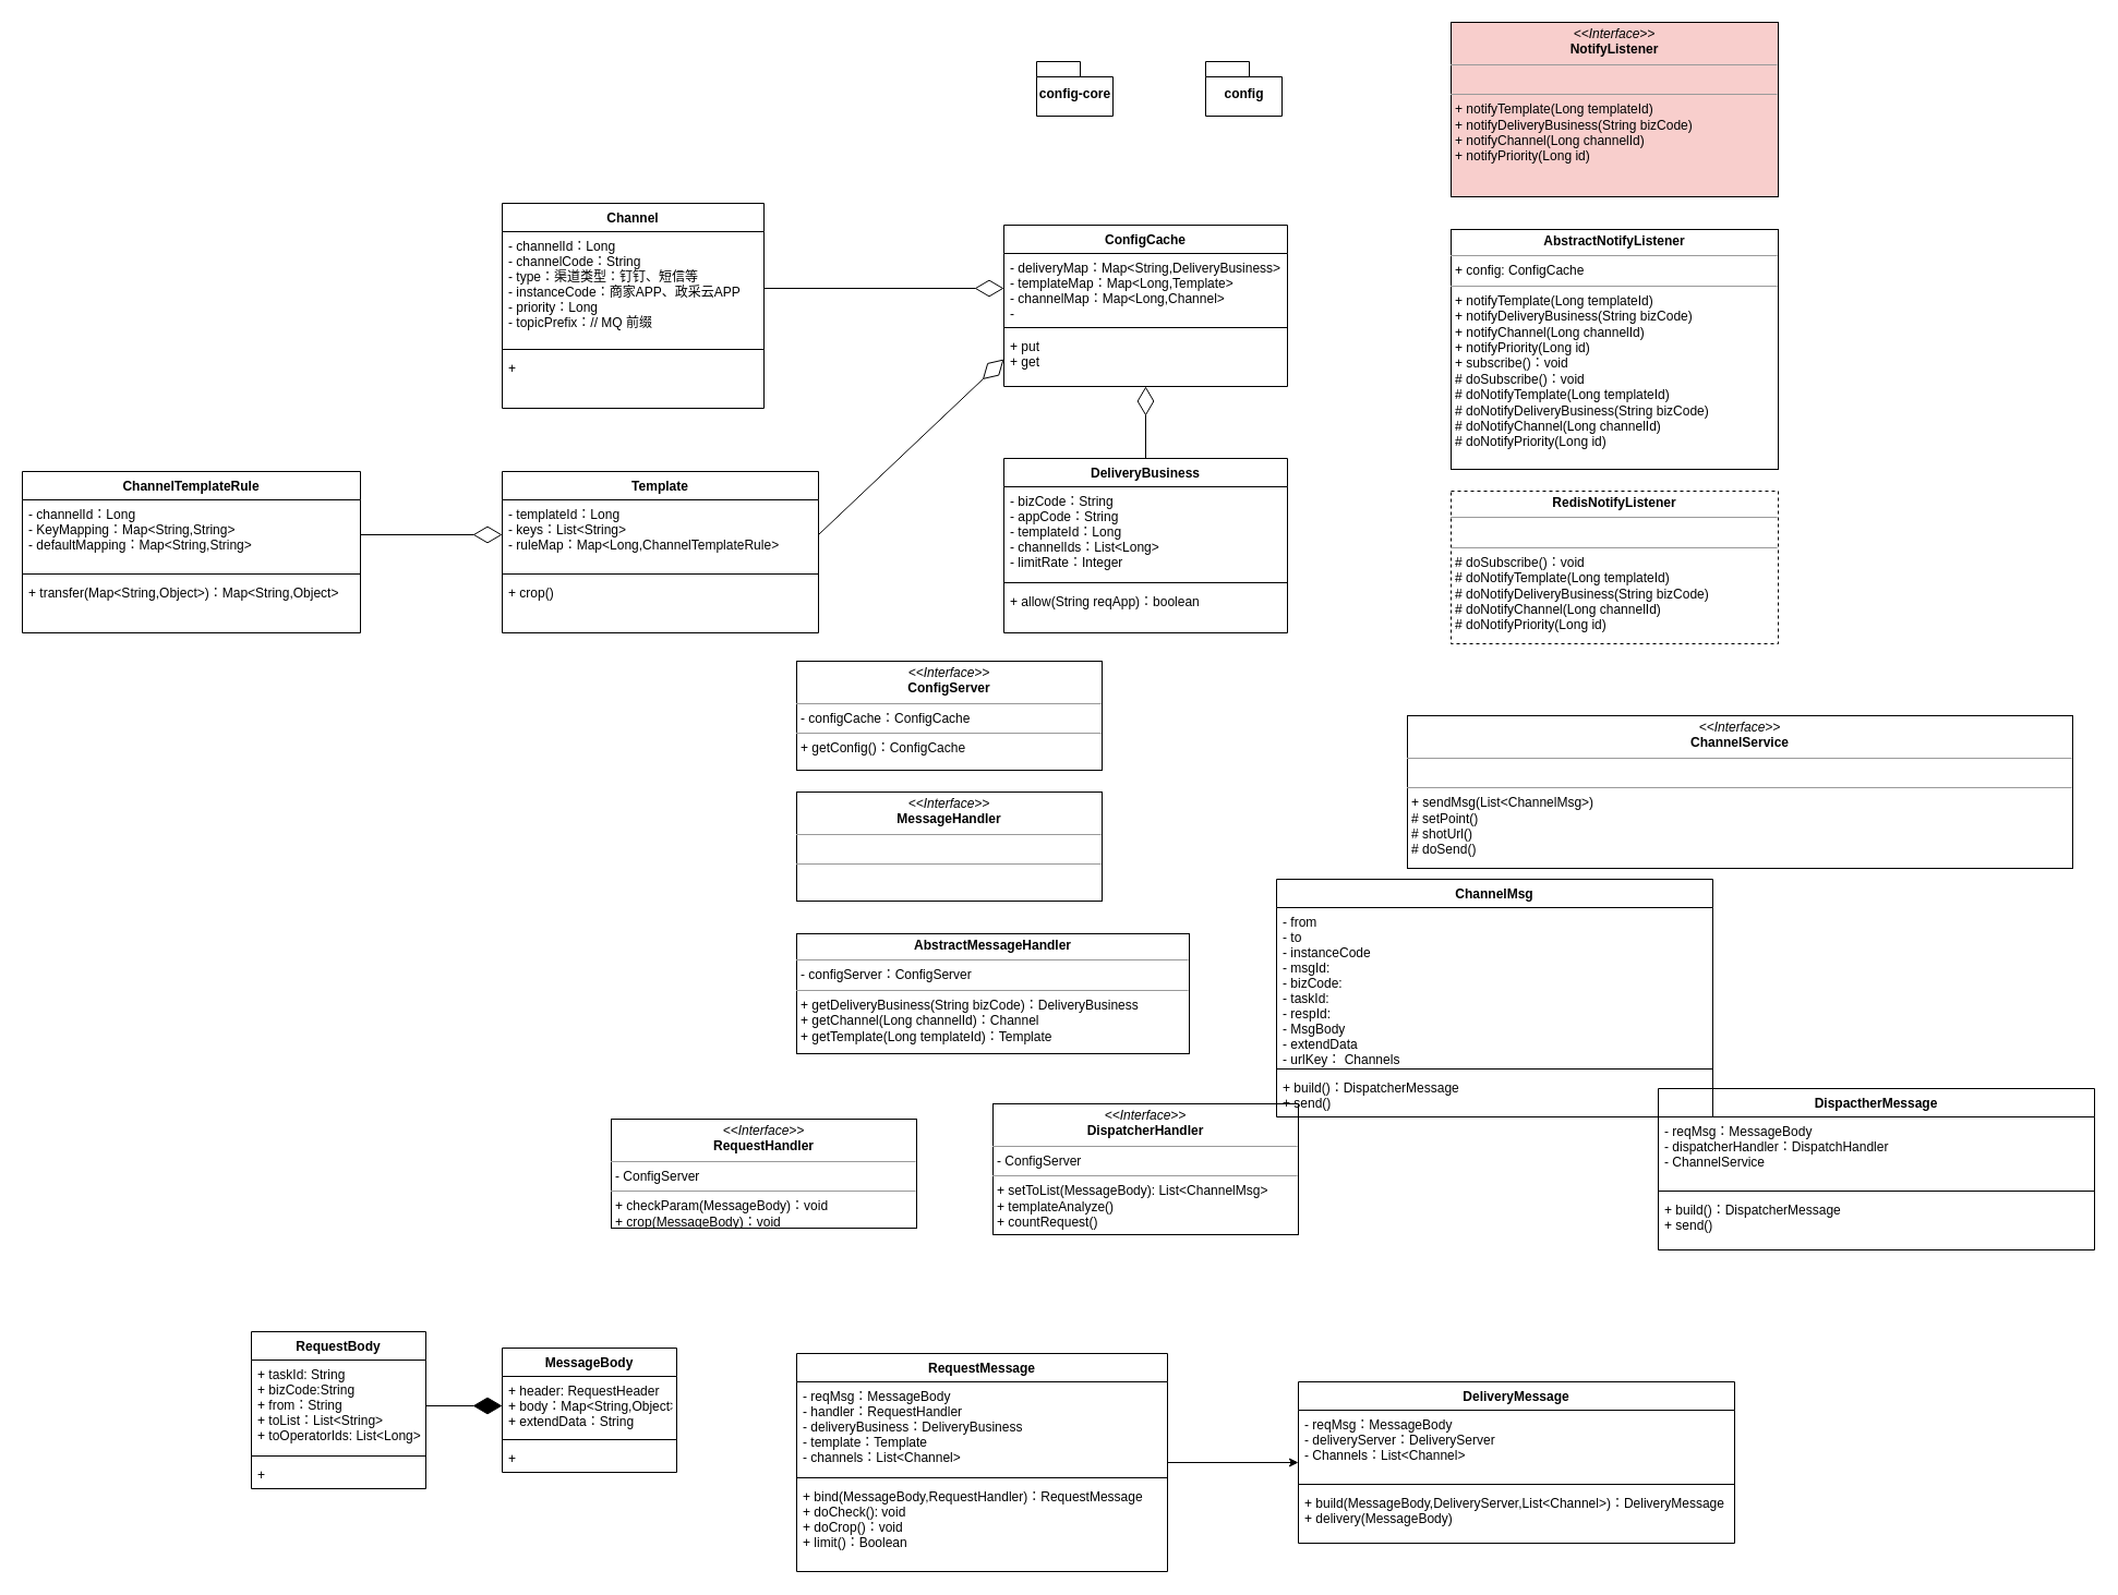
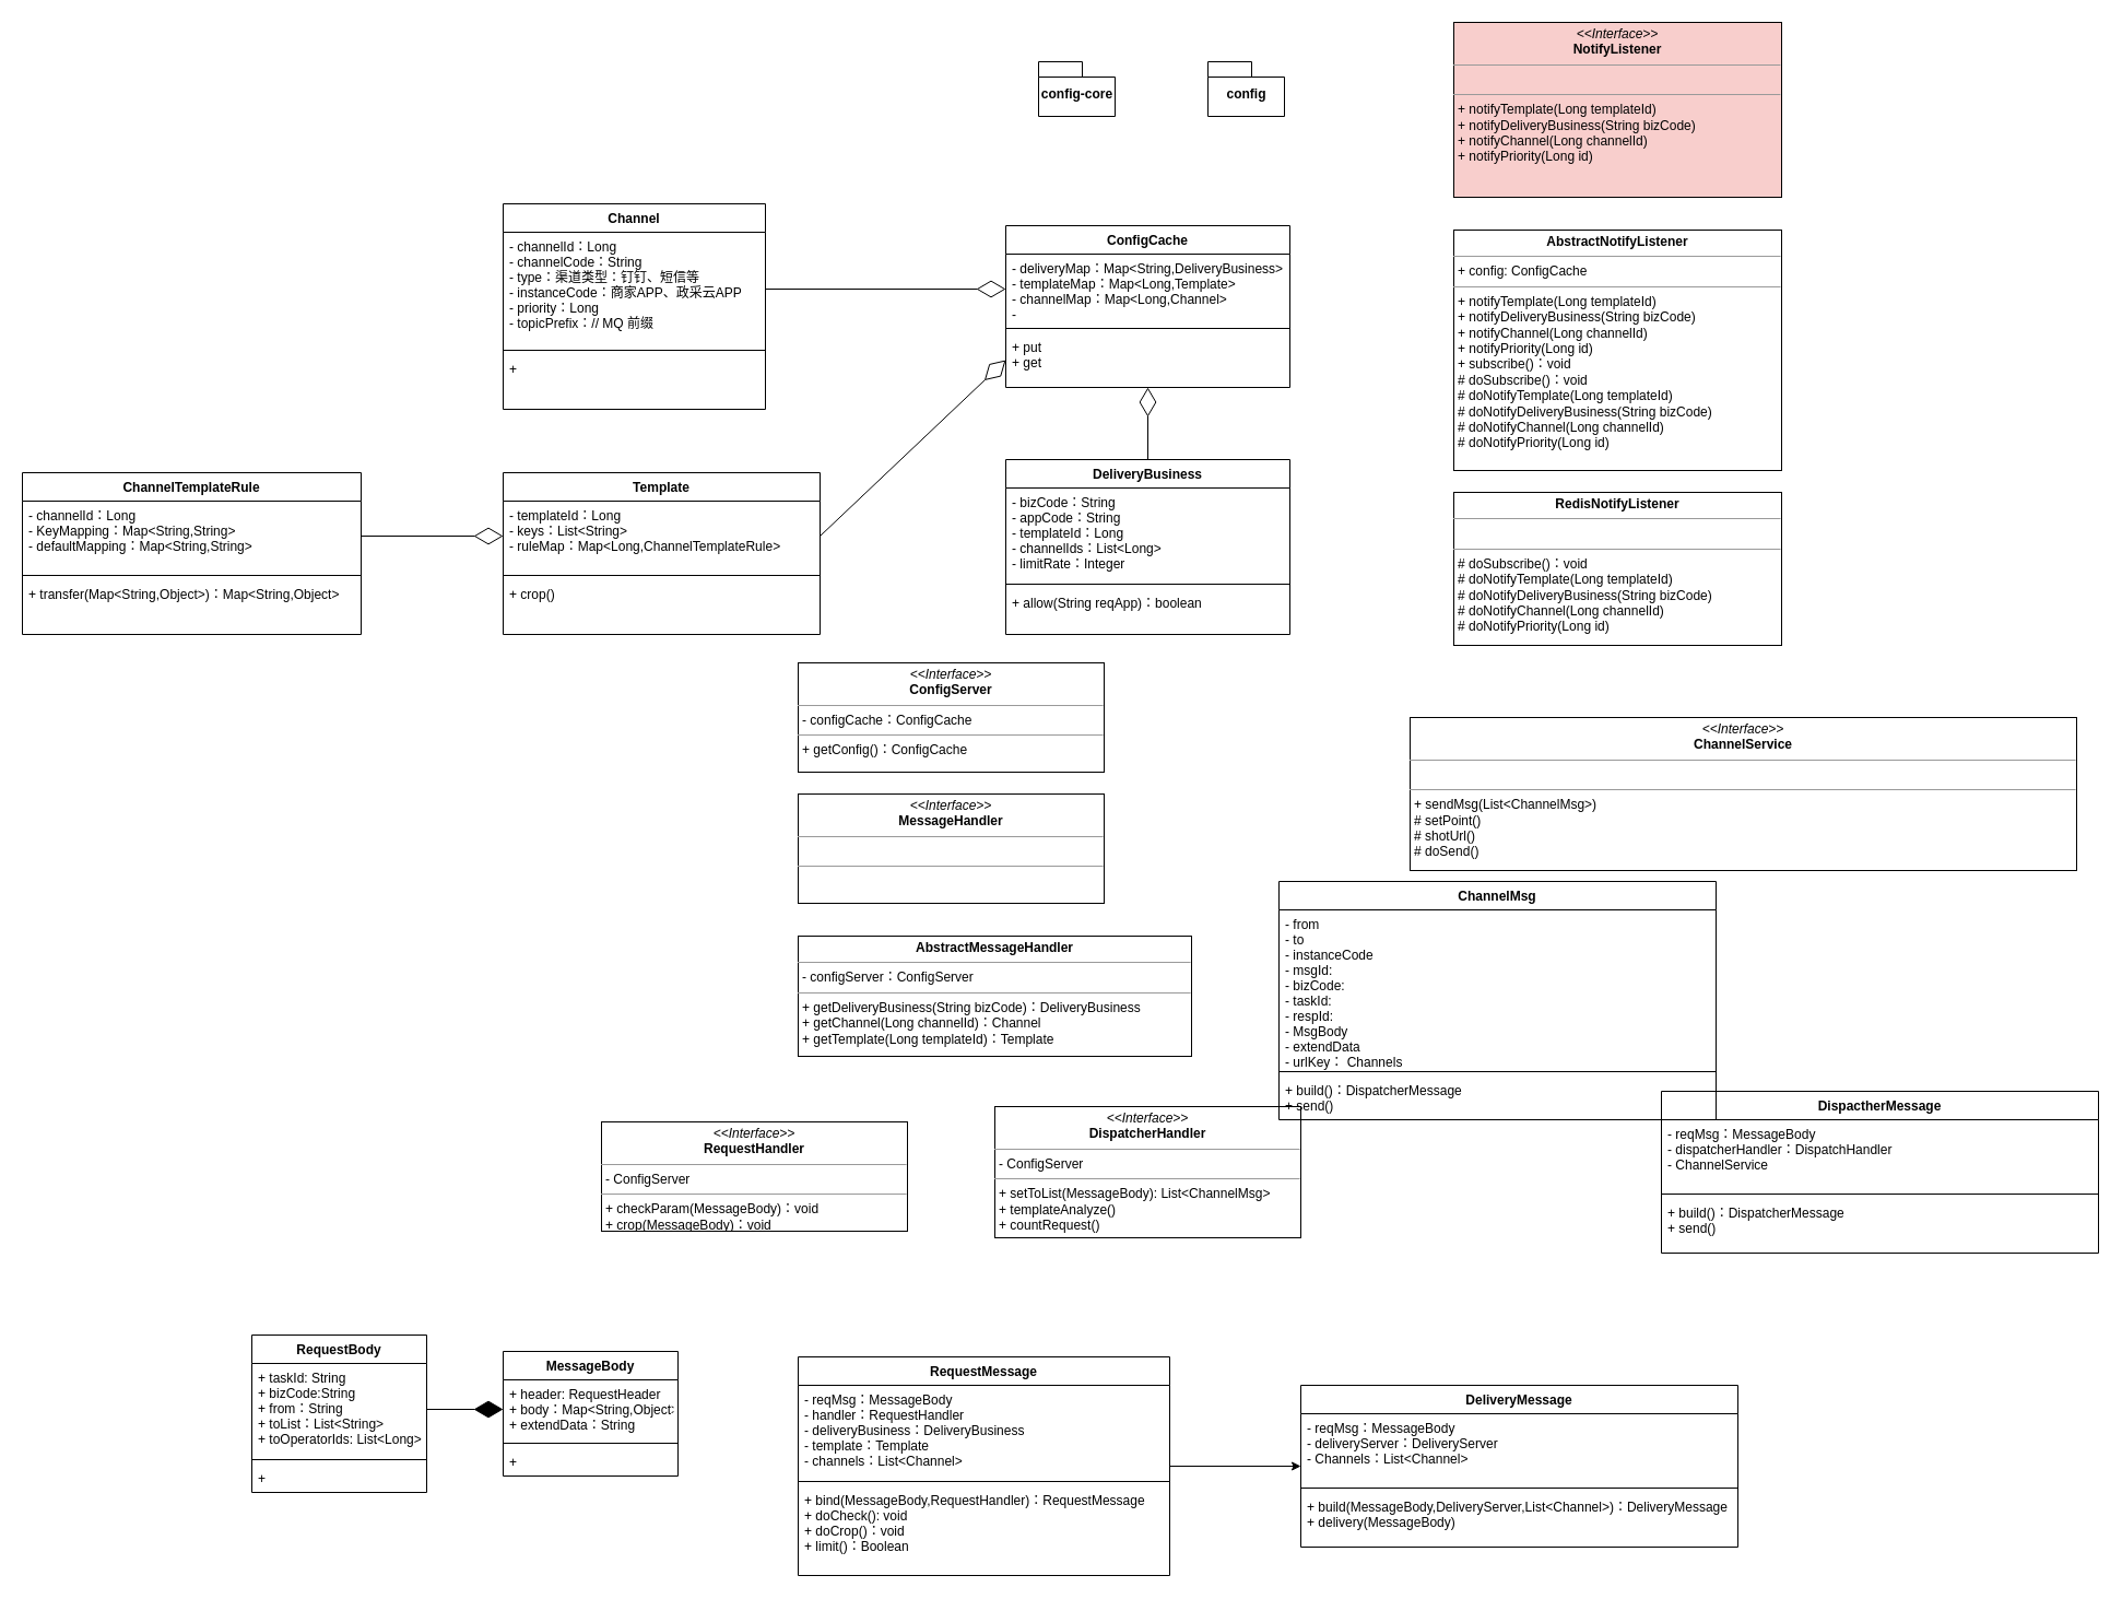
- <mxCell id="26" value="&lt;p style=&quot;margin: 0px ; margin-top: 4px ; text-align: center&quot;&gt;&lt;b&gt;RedisNotifyListener&lt;/b&gt;&lt;/p&gt;&lt;hr size=&quot;1&quot;&gt;&lt;p style=&quot;margin: 0px ; margin-left: 4px&quot;&gt;&lt;br&gt;&lt;/p&gt;&lt;hr size=&quot;1&quot;&gt;&lt;p style=&quot;margin: 0px 0px 0px 4px&quot;&gt;&lt;span&gt;# doSubscribe()：void&lt;/span&gt;&lt;br&gt;&lt;/p&gt;&lt;p style=&quot;margin: 0px 0px 0px 4px&quot;&gt;# doNotifyTemplate(Long templateId)&lt;/p&gt;&lt;p style=&quot;margin: 0px 0px 0px 4px&quot;&gt;# doNotifyDeliveryBusiness(String bizCode)&lt;/p&gt;&lt;p style=&quot;margin: 0px 0px 0px 4px&quot;&gt;# doNotifyChannel(Long channelId)&lt;/p&gt;&lt;p style=&quot;margin: 0px 0px 0px 4px&quot;&gt;# doNotifyPriority(Long id)&lt;/p&gt;" style="verticalAlign=top;align=left;overflow=fill;fontSize=12;fontFamily=Helvetica;html=1;dashed=1;" vertex="1" parent="1"><mxGeometry x="1330" y="450" width="300" height="140" as="geometry" /></mxCell>
+ <mxCell id="26" value="&lt;p style=&quot;margin: 0px ; margin-top: 4px ; text-align: center&quot;&gt;&lt;b&gt;RedisNotifyListener&lt;/b&gt;&lt;/p&gt;&lt;hr size=&quot;1&quot;&gt;&lt;p style=&quot;margin: 0px ; margin-left: 4px&quot;&gt;&lt;br&gt;&lt;/p&gt;&lt;hr size=&quot;1&quot;&gt;&lt;p style=&quot;margin: 0px 0px 0px 4px&quot;&gt;&lt;span&gt;# doSubscribe()：void&lt;/span&gt;&lt;br&gt;&lt;/p&gt;&lt;p style=&quot;margin: 0px 0px 0px 4px&quot;&gt;# doNotifyTemplate(Long templateId)&lt;/p&gt;&lt;p style=&quot;margin: 0px 0px 0px 4px&quot;&gt;# doNotifyDeliveryBusiness(String bizCode)&lt;/p&gt;&lt;p style=&quot;margin: 0px 0px 0px 4px&quot;&gt;# doNotifyChannel(Long channelId)&lt;/p&gt;&lt;p style=&quot;margin: 0px 0px 0px 4px&quot;&gt;# doNotifyPriority(Long id)&lt;/p&gt;" style="verticalAlign=top;align=left;overflow=fill;fontSize=12;fontFamily=Helvetica;html=1;" vertex="1" parent="1"><mxGeometry x="1330" y="450" width="300" height="140" as="geometry" /></mxCell>
- <mxCell id="47" value="&lt;p style=&quot;margin: 0px ; margin-top: 4px ; text-align: center&quot;&gt;&lt;i&gt;&amp;lt;&amp;lt;Interface&amp;gt;&amp;gt;&lt;/i&gt;&lt;br&gt;&lt;b&gt;Request&lt;/b&gt;&lt;b&gt;Handler&lt;/b&gt;&lt;/p&gt;&lt;hr size=&quot;1&quot;&gt;&lt;p style=&quot;margin: 0px ; margin-left: 4px&quot;&gt;- ConfigServer&lt;/p&gt;&lt;hr size=&quot;1&quot;&gt;&lt;p style=&quot;margin: 0px ; margin-left: 4px&quot;&gt;+ checkParam(MessageBody)：void&lt;/p&gt;&lt;p style=&quot;margin: 0px ; margin-left: 4px&quot;&gt;+ crop(MessageBody)：void&lt;/p&gt;" style="verticalAlign=top;align=left;overflow=fill;fontSize=12;fontFamily=Helvetica;html=1;" vertex="1" parent="1"><mxGeometry x="560" y="1026" width="280" height="100" as="geometry" /></mxCell>
+ <mxCell id="47" value="&lt;p style=&quot;margin: 0px ; margin-top: 4px ; text-align: center&quot;&gt;&lt;i&gt;&amp;lt;&amp;lt;Interface&amp;gt;&amp;gt;&lt;/i&gt;&lt;br&gt;&lt;b&gt;Request&lt;/b&gt;&lt;b&gt;Handler&lt;/b&gt;&lt;/p&gt;&lt;hr size=&quot;1&quot;&gt;&lt;p style=&quot;margin: 0px ; margin-left: 4px&quot;&gt;- ConfigServer&lt;/p&gt;&lt;hr size=&quot;1&quot;&gt;&lt;p style=&quot;margin: 0px ; margin-left: 4px&quot;&gt;+ checkParam(MessageBody)：void&lt;/p&gt;&lt;p style=&quot;margin: 0px ; margin-left: 4px&quot;&gt;+ crop(MessageBody)：void&lt;/p&gt;" style="verticalAlign=top;align=left;overflow=fill;fontSize=12;fontFamily=Helvetica;html=1;" vertex="1" parent="1"><mxGeometry x="550" y="1026" width="280" height="100" as="geometry" /></mxCell>
